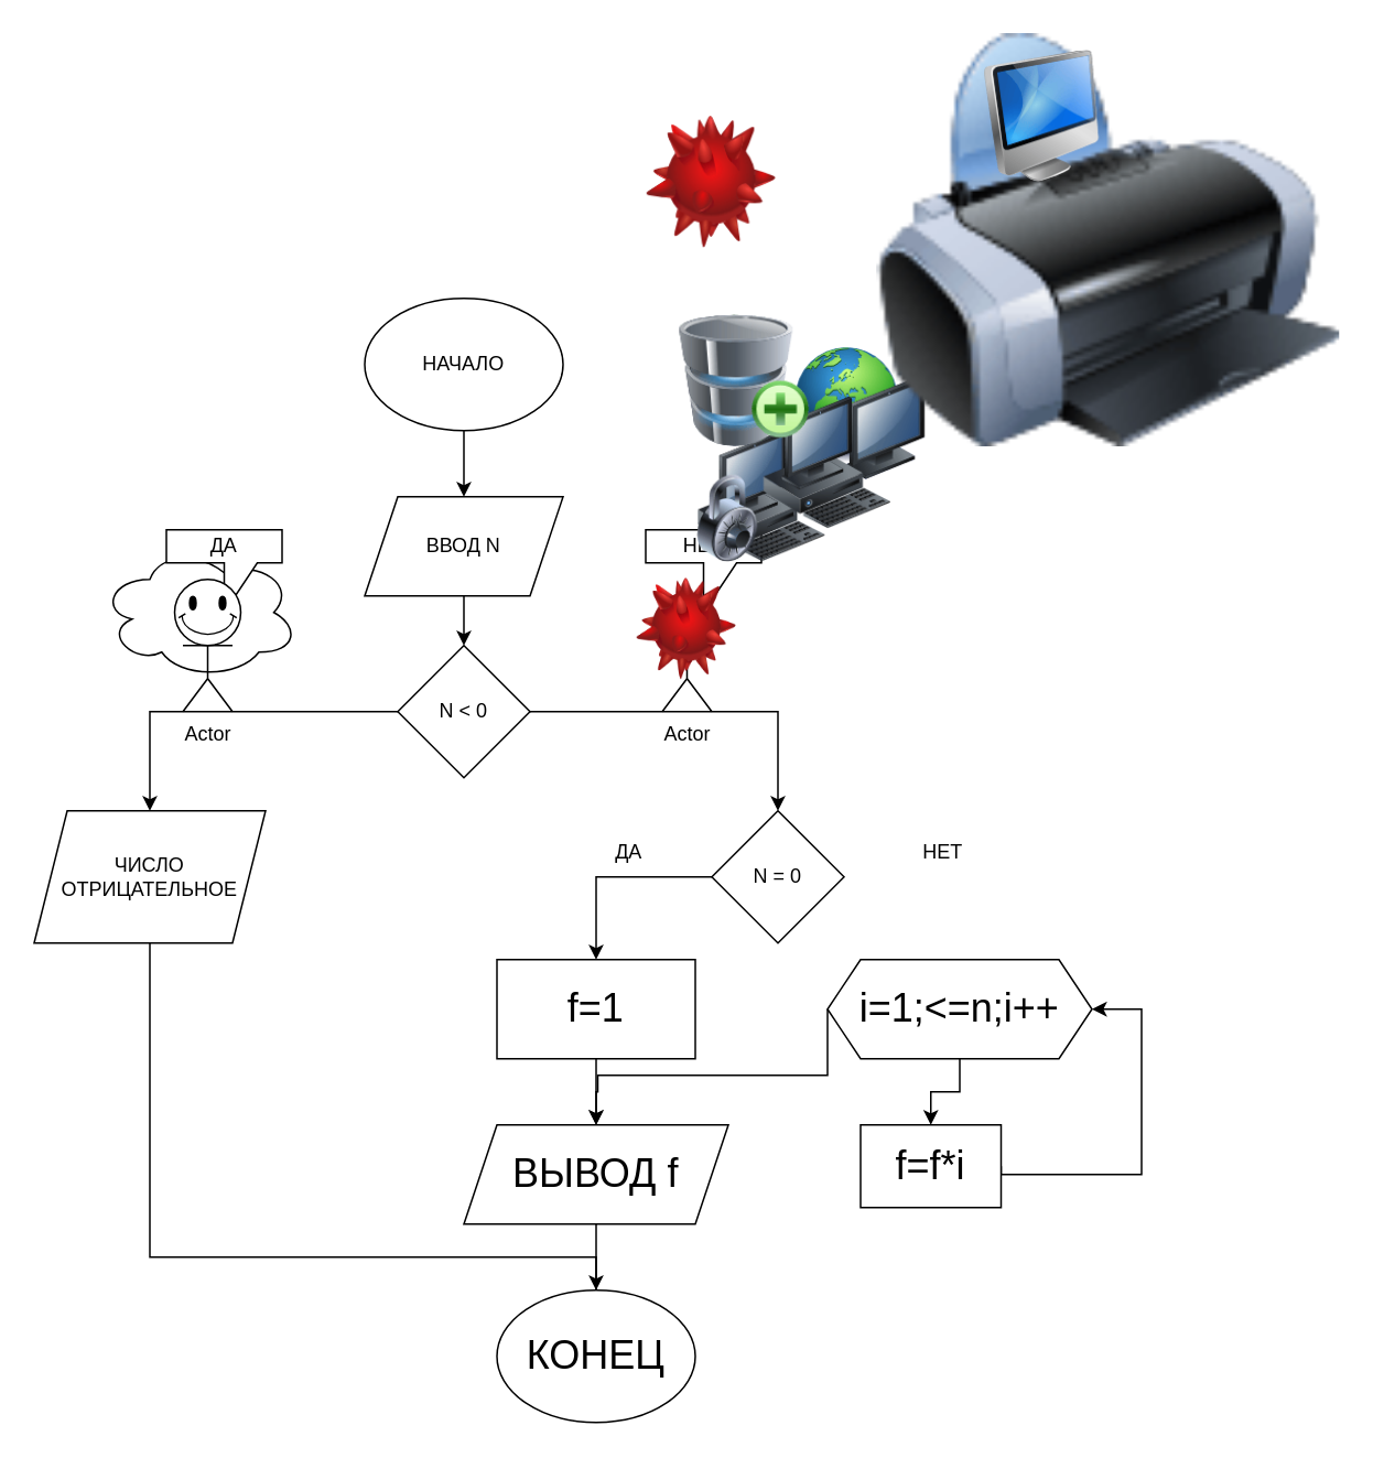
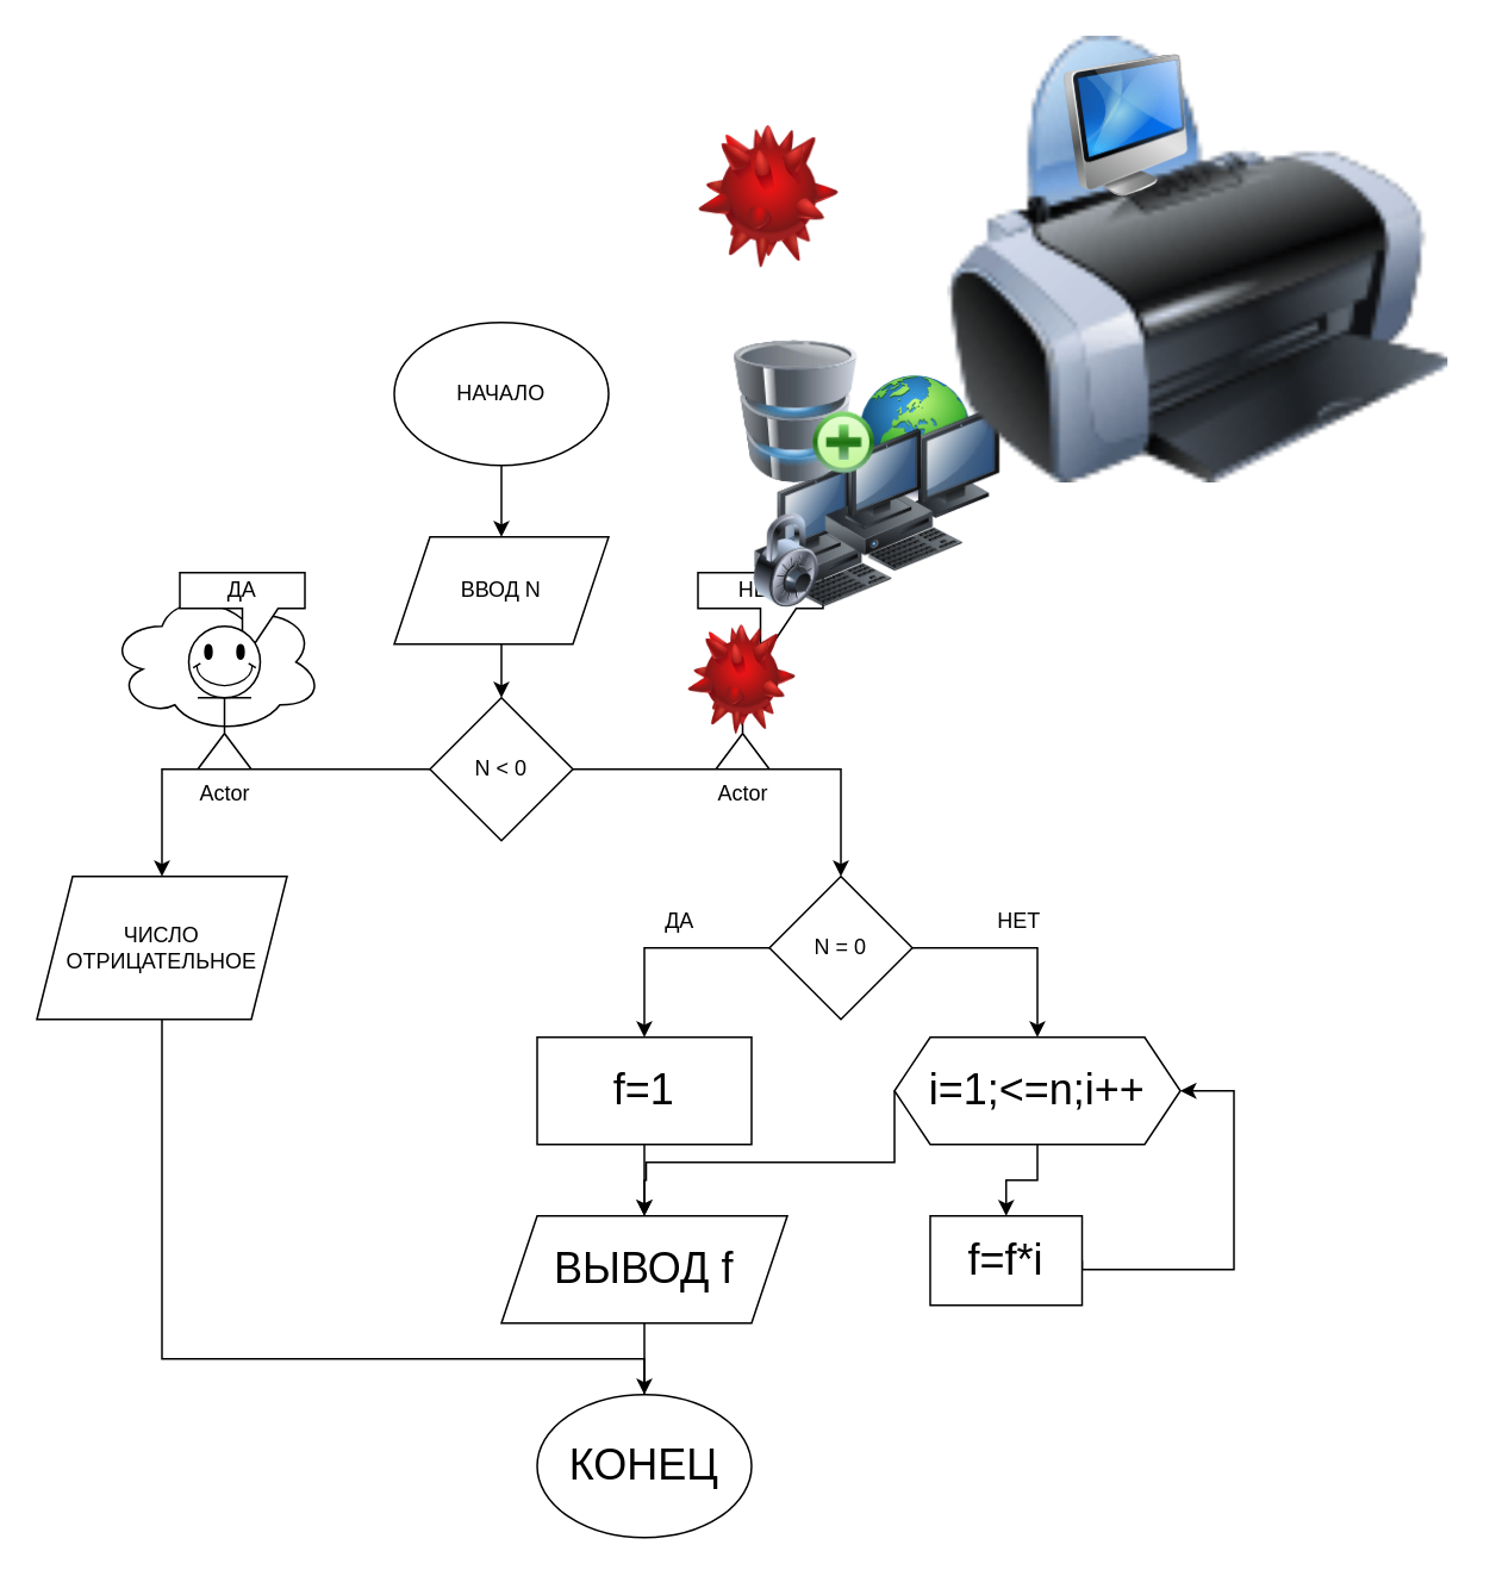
+ <mxCell id="12" style="edgeStyle=orthogonalEdgeStyle;rounded=0;orthogonalLoop=1;jettySize=auto;html=1;exitX=1;exitY=0.5;exitDx=0;exitDy=0;entryX=0.5;entryY=0;entryDx=0;entryDy=0;" edge="1" parent="1" source="13" target="26"><mxGeometry relative="1" as="geometry" /></mxCell>
